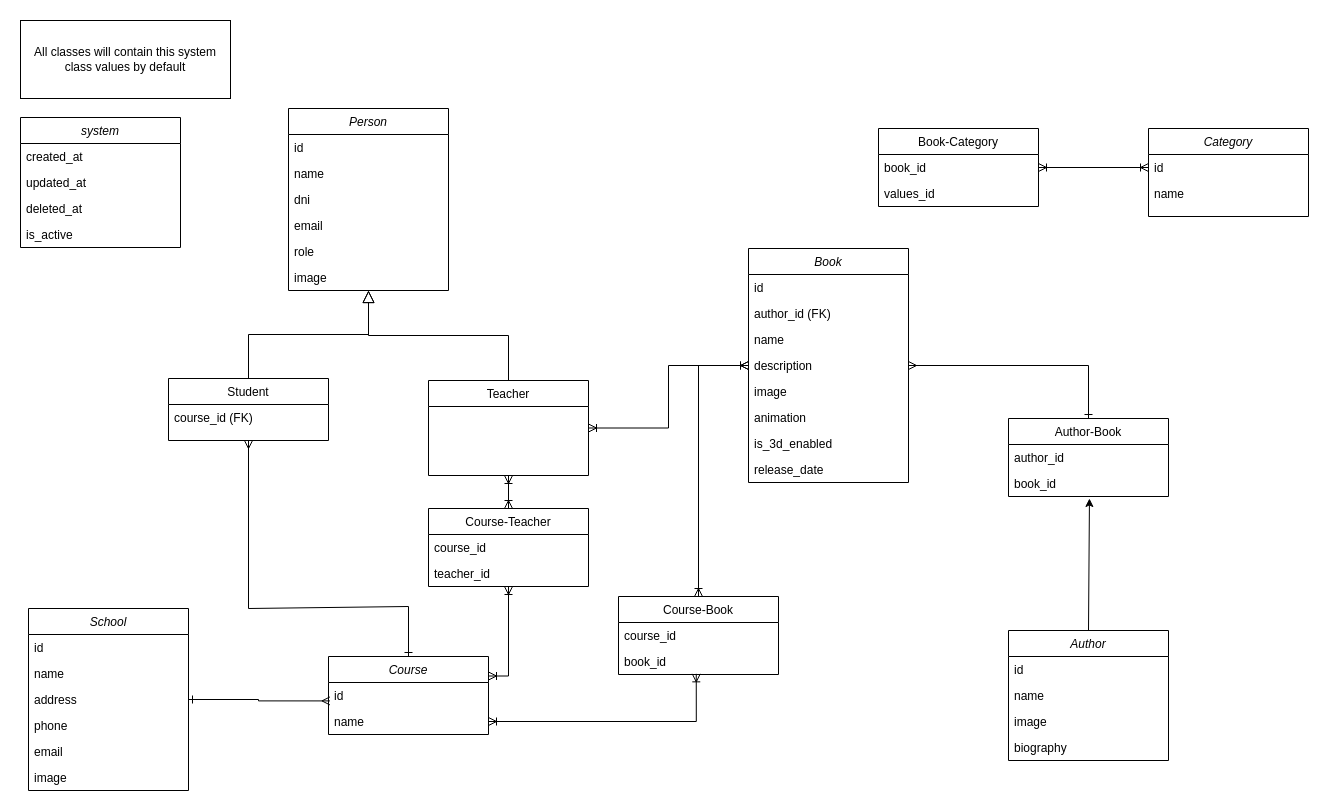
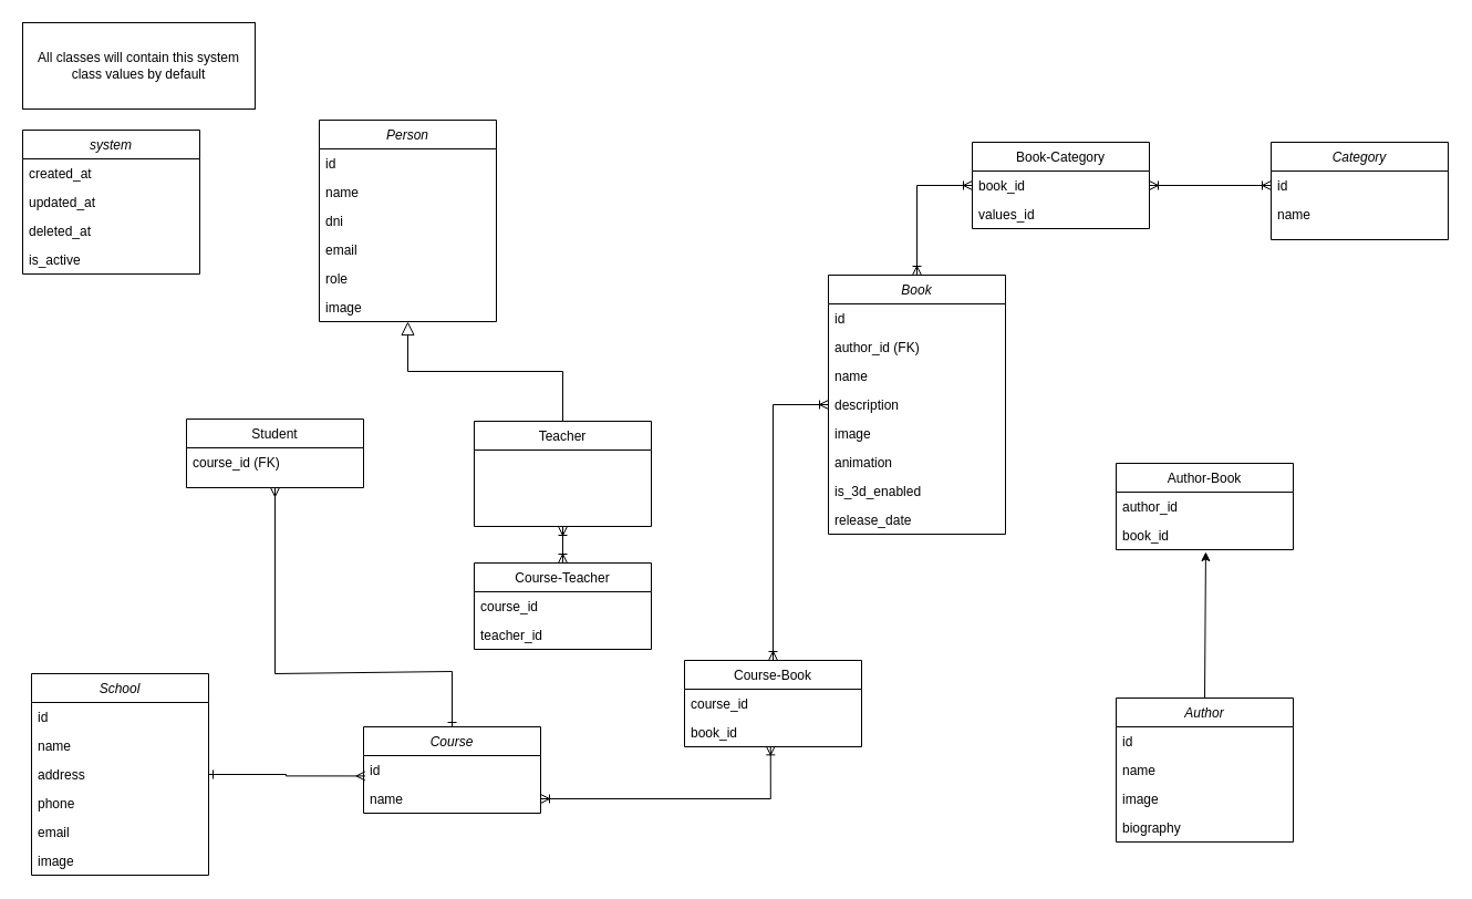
- <mxCell id="12" value="" style="endArrow=block;endSize=10;endFill=0;shadow=0;strokeWidth=1;rounded=0;curved=0;edgeStyle=elbowEdgeStyle;elbow=vertical;" parent="1" source="10" target="2" edge="1"><mxGeometry width="160" relative="1" as="geometry"><mxPoint x="268" y="299" as="sourcePoint" /><mxPoint x="268" y="299" as="targetPoint" /></mxGeometry></mxCell>
- <mxCell id="39" style="edgeStyle=orthogonalEdgeStyle;rounded=0;orthogonalLoop=1;jettySize=auto;html=1;entryX=1;entryY=0.5;entryDx=0;entryDy=0;endArrow=ERmany;startFill=0;startArrow=ERone;endFill=0;exitX=0.5;exitY=0;exitDx=0;exitDy=0;" parent="1" source="65" target="31" edge="1"><mxGeometry relative="1" as="geometry" /></mxCell>
- <mxCell id="26" style="edgeStyle=orthogonalEdgeStyle;rounded=0;orthogonalLoop=1;jettySize=auto;html=1;endArrow=ERoneToMany;startFill=0;startArrow=ERoneToMany;endFill=0;" parent="1" source="27" target="13" edge="1"><mxGeometry relative="1" as="geometry" /></mxCell>
+ <mxCell id="26" style="edgeStyle=orthogonalEdgeStyle;rounded=0;orthogonalLoop=1;jettySize=auto;html=1;entryX=0;entryY=0.5;entryDx=0;entryDy=0;endArrow=ERoneToMany;startFill=0;startArrow=ERoneToMany;endFill=0;" parent="1" source="27" target="51" edge="1"><mxGeometry relative="1" as="geometry" /></mxCell>
- <mxCell id="22" style="edgeStyle=orthogonalEdgeStyle;rounded=0;orthogonalLoop=1;jettySize=auto;html=1;exitX=1;exitY=0.25;exitDx=0;exitDy=0;entryX=0.5;entryY=1;entryDx=0;entryDy=0;startArrow=ERoneToMany;startFill=0;endArrow=ERoneToMany;endFill=0;" parent="1" source="23" target="55" edge="1"><mxGeometry relative="1" as="geometry" /></mxCell>
